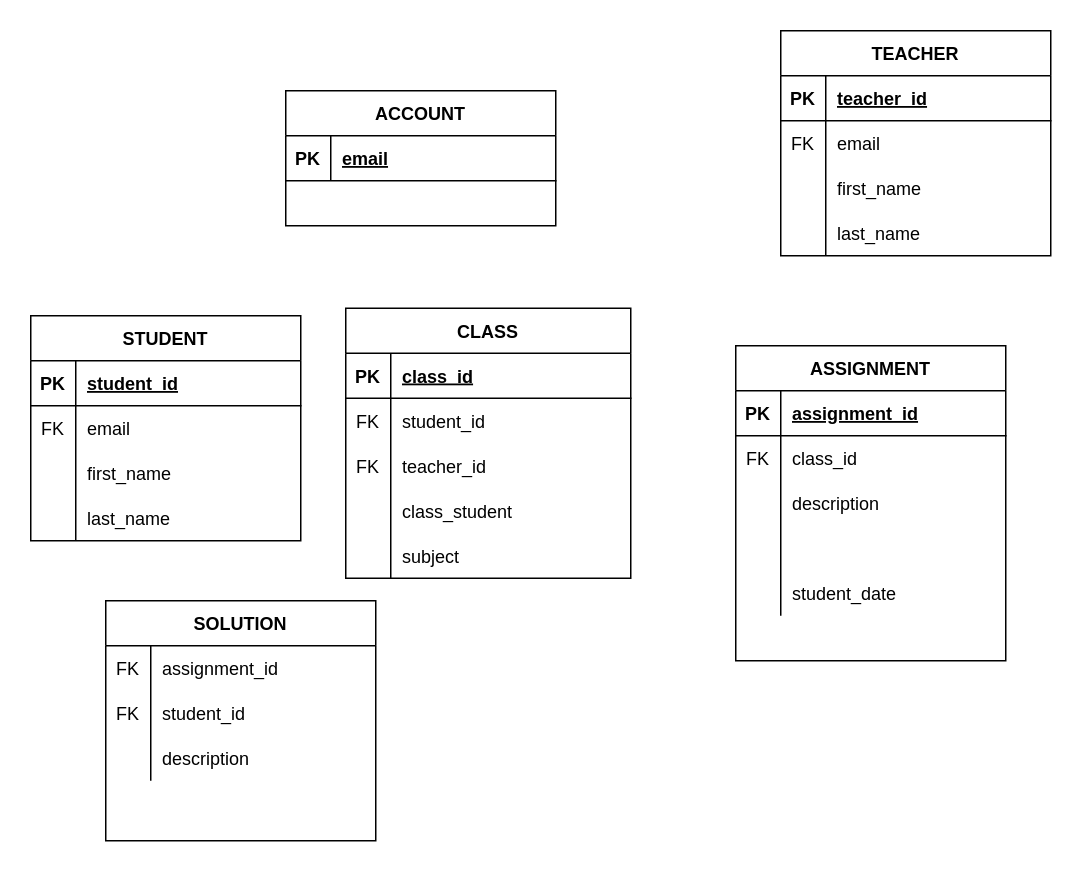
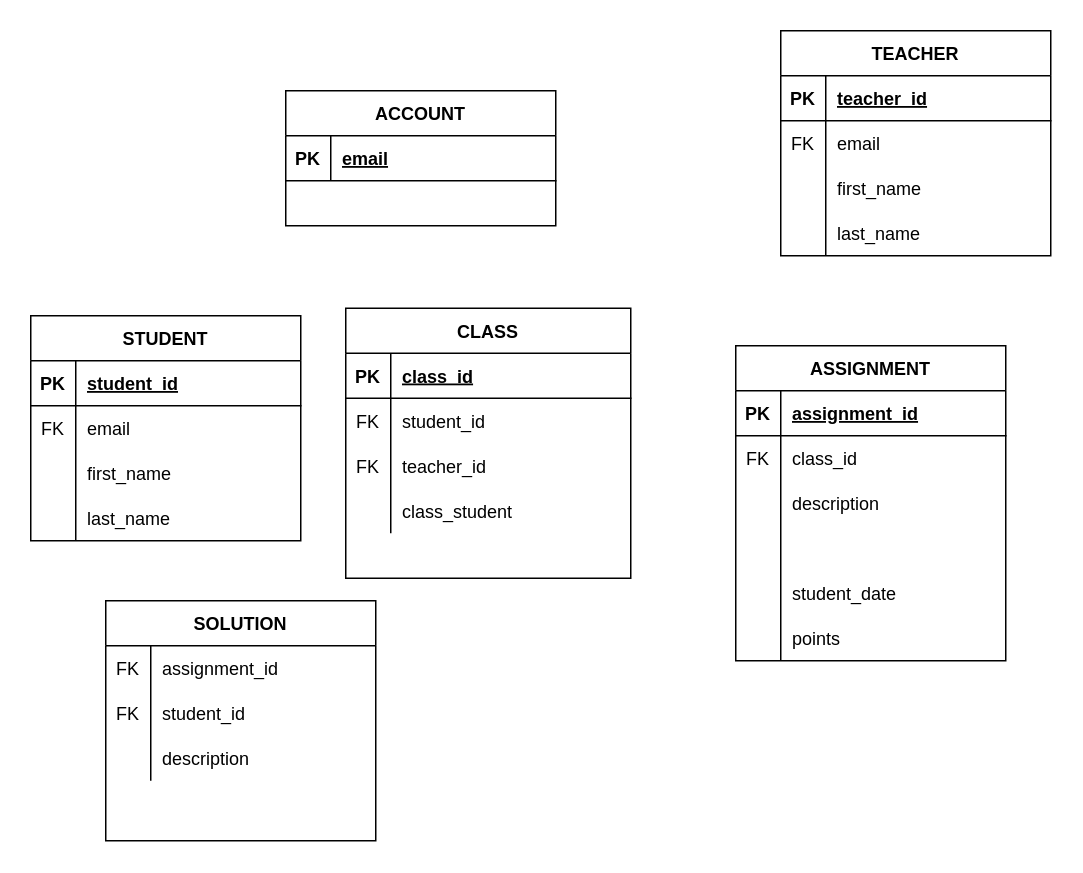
- <mxCell id="49" value="subject" style="shape=partialRectangle;connectable=0;fillColor=none;top=0;left=0;bottom=0;right=0;align=left;spacingLeft=6;overflow=hidden;" parent="47" vertex="1"><mxGeometry x="30" width="160" height="30" as="geometry" /></mxCell>
+ <mxCell id="67" value="points" style="shape=partialRectangle;connectable=0;fillColor=none;top=0;left=0;bottom=0;right=0;align=left;spacingLeft=6;overflow=hidden;" vertex="1" parent="65"><mxGeometry x="30" width="150" height="30" as="geometry" /></mxCell>
